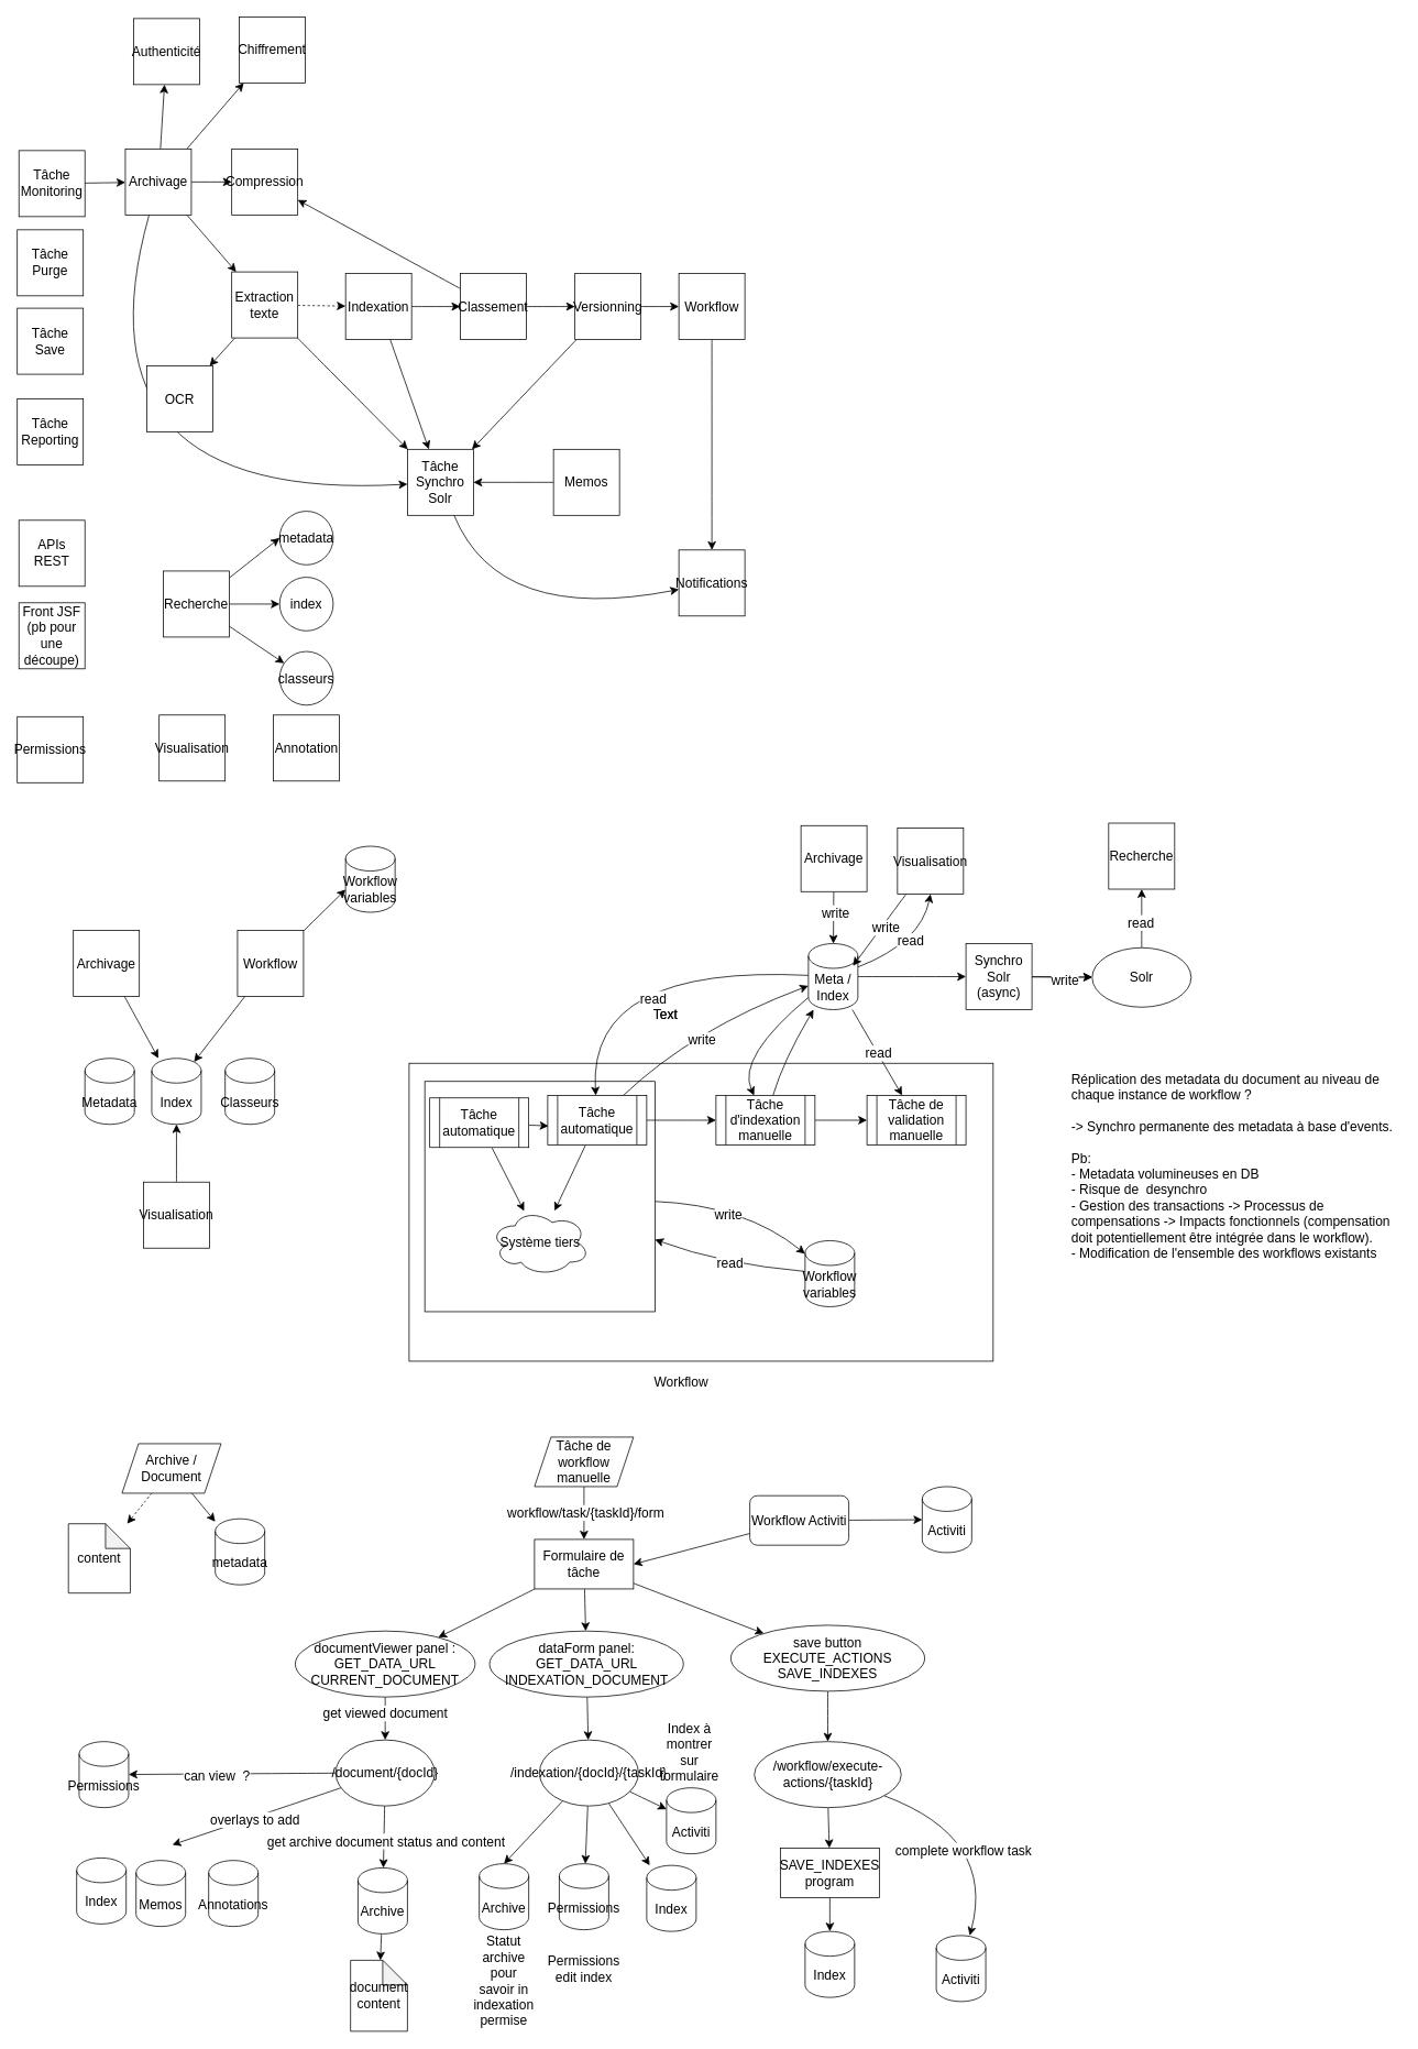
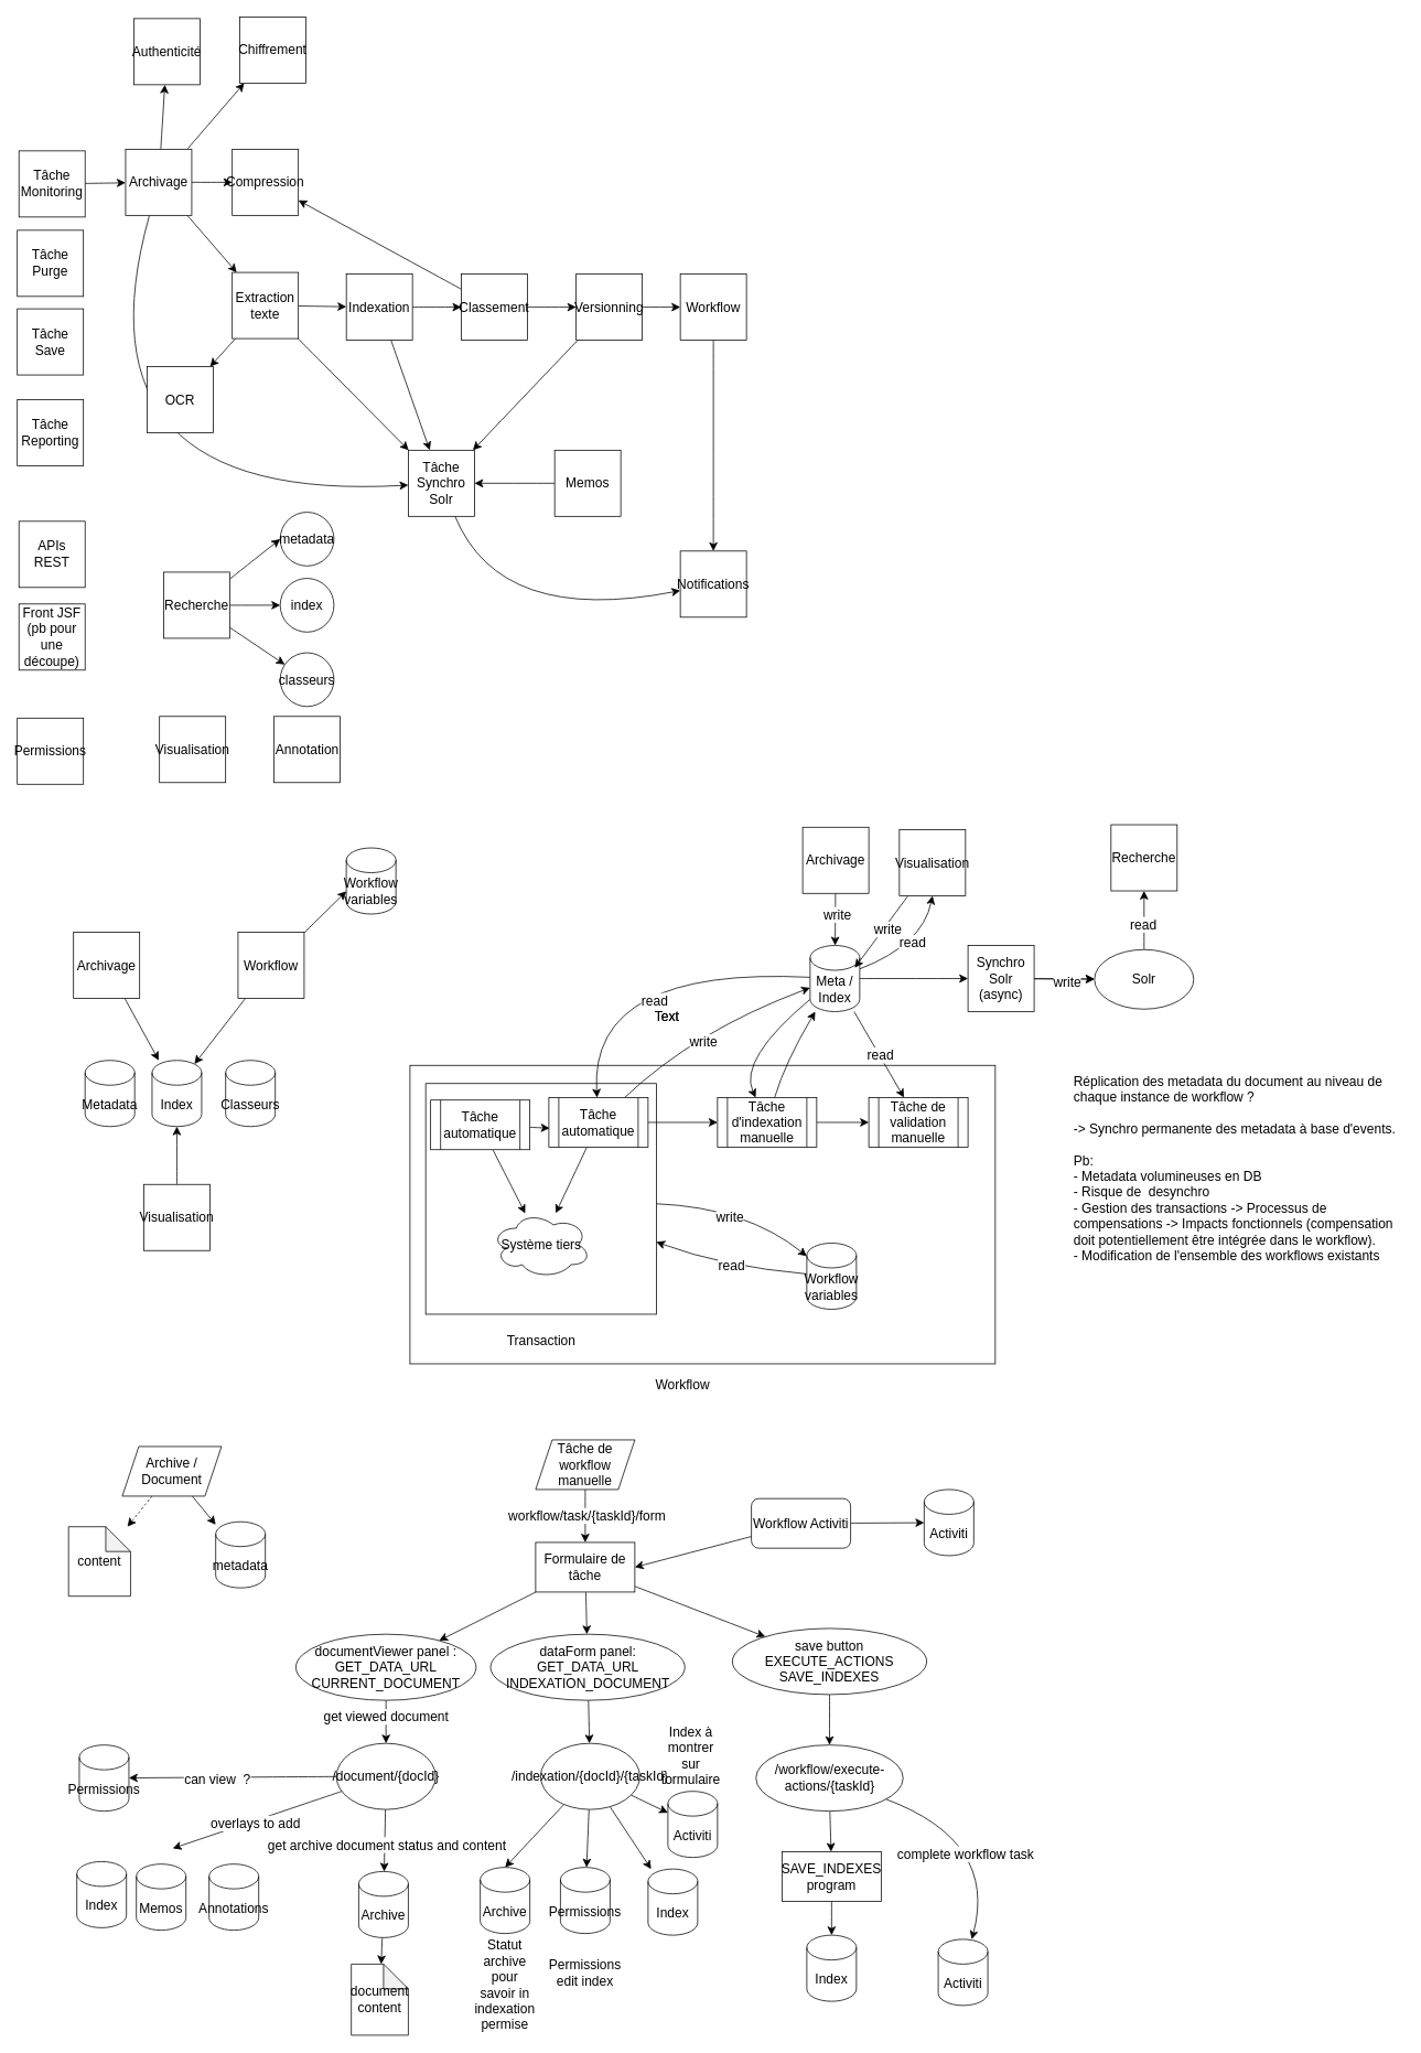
- <mxCell id="39" style="edgeStyle=none;curved=1;rounded=0;orthogonalLoop=1;jettySize=auto;html=1;fontSize=12;startSize=8;endSize=8;dashed=1;" parent="1" source="42" target="16" edge="1"><mxGeometry relative="1" as="geometry" /></mxCell>
+ <mxCell id="39" style="edgeStyle=none;curved=1;rounded=0;orthogonalLoop=1;jettySize=auto;html=1;fontSize=12;startSize=8;endSize=8;" parent="1" source="42" target="16" edge="1"><mxGeometry relative="1" as="geometry" /></mxCell>
+ <mxCell id="95" value="Transaction" style="text;html=1;strokeColor=none;fillColor=none;align=center;verticalAlign=middle;whiteSpace=wrap;rounded=0;fontSize=16;" parent="1" vertex="1"><mxGeometry x="623.5" y="1606" width="60" height="30" as="geometry" /></mxCell>
